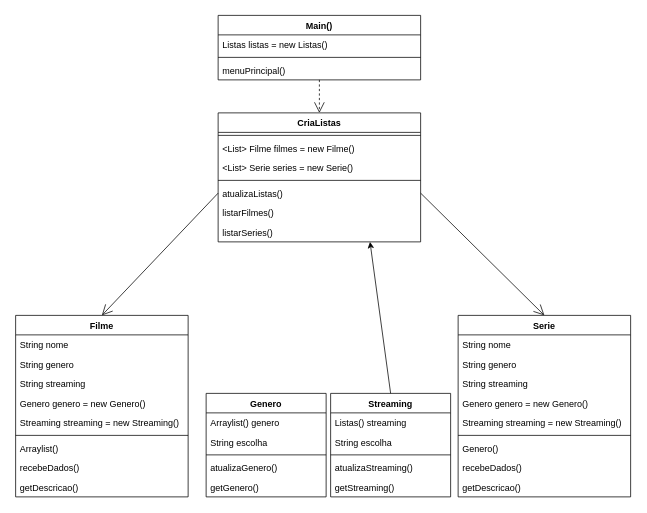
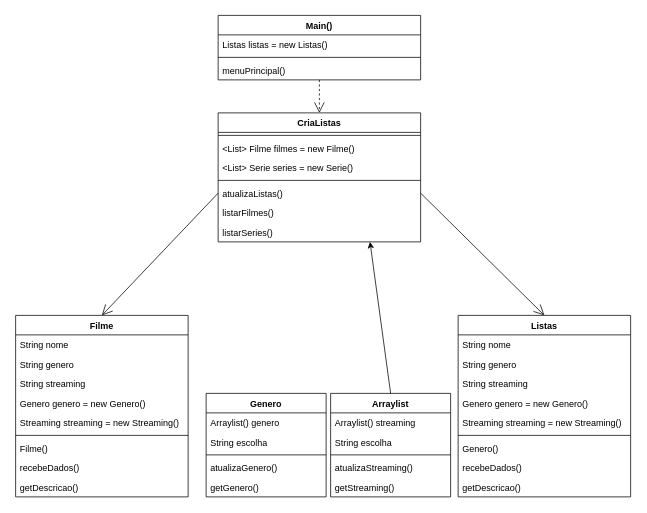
- <mxCell id="24" value="Serie" style="swimlane;fontStyle=1;align=center;verticalAlign=top;childLayout=stackLayout;horizontal=1;startSize=26;horizontalStack=0;resizeParent=1;resizeParentMax=0;resizeLast=0;collapsible=1;marginBottom=0;" parent="1" vertex="1"><mxGeometry x="610" y="420" width="230" height="242" as="geometry" /></mxCell>
+ <mxCell id="24" value="Listas" style="swimlane;fontStyle=1;align=center;verticalAlign=top;childLayout=stackLayout;horizontal=1;startSize=26;horizontalStack=0;resizeParent=1;resizeParentMax=0;resizeLast=0;collapsible=1;marginBottom=0;" parent="1" vertex="1"><mxGeometry x="610" y="420" width="230" height="242" as="geometry" /></mxCell>
- <mxCell id="43" value="Streaming" style="swimlane;fontStyle=1;align=center;verticalAlign=top;childLayout=stackLayout;horizontal=1;startSize=26;horizontalStack=0;resizeParent=1;resizeParentMax=0;resizeLast=0;collapsible=1;marginBottom=0;" parent="1" vertex="1"><mxGeometry x="440" y="524" width="160" height="138" as="geometry" /></mxCell>
+ <mxCell id="43" value="Arraylist" style="swimlane;fontStyle=1;align=center;verticalAlign=top;childLayout=stackLayout;horizontal=1;startSize=26;horizontalStack=0;resizeParent=1;resizeParentMax=0;resizeLast=0;collapsible=1;marginBottom=0;" parent="1" vertex="1"><mxGeometry x="440" y="524" width="160" height="138" as="geometry" /></mxCell>
- <mxCell id="44" value="Listas() streaming" style="text;strokeColor=none;fillColor=none;align=left;verticalAlign=top;spacingLeft=4;spacingRight=4;overflow=hidden;rotatable=0;points=[[0,0.5],[1,0.5]];portConstraint=eastwest;" parent="43" vertex="1"><mxGeometry y="26" width="160" height="26" as="geometry" /></mxCell>
+ <mxCell id="44" value="Arraylist() streaming" style="text;strokeColor=none;fillColor=none;align=left;verticalAlign=top;spacingLeft=4;spacingRight=4;overflow=hidden;rotatable=0;points=[[0,0.5],[1,0.5]];portConstraint=eastwest;" parent="43" vertex="1"><mxGeometry y="26" width="160" height="26" as="geometry" /></mxCell>
- <mxCell id="21" value="Arraylist()" style="text;strokeColor=none;fillColor=none;align=left;verticalAlign=top;spacingLeft=4;spacingRight=4;overflow=hidden;rotatable=0;points=[[0,0.5],[1,0.5]];portConstraint=eastwest;" parent="14" vertex="1"><mxGeometry y="164" width="230" height="26" as="geometry" /></mxCell>
+ <mxCell id="21" value="Filme()" style="text;strokeColor=none;fillColor=none;align=left;verticalAlign=top;spacingLeft=4;spacingRight=4;overflow=hidden;rotatable=0;points=[[0,0.5],[1,0.5]];portConstraint=eastwest;" parent="14" vertex="1"><mxGeometry y="164" width="230" height="26" as="geometry" /></mxCell>
